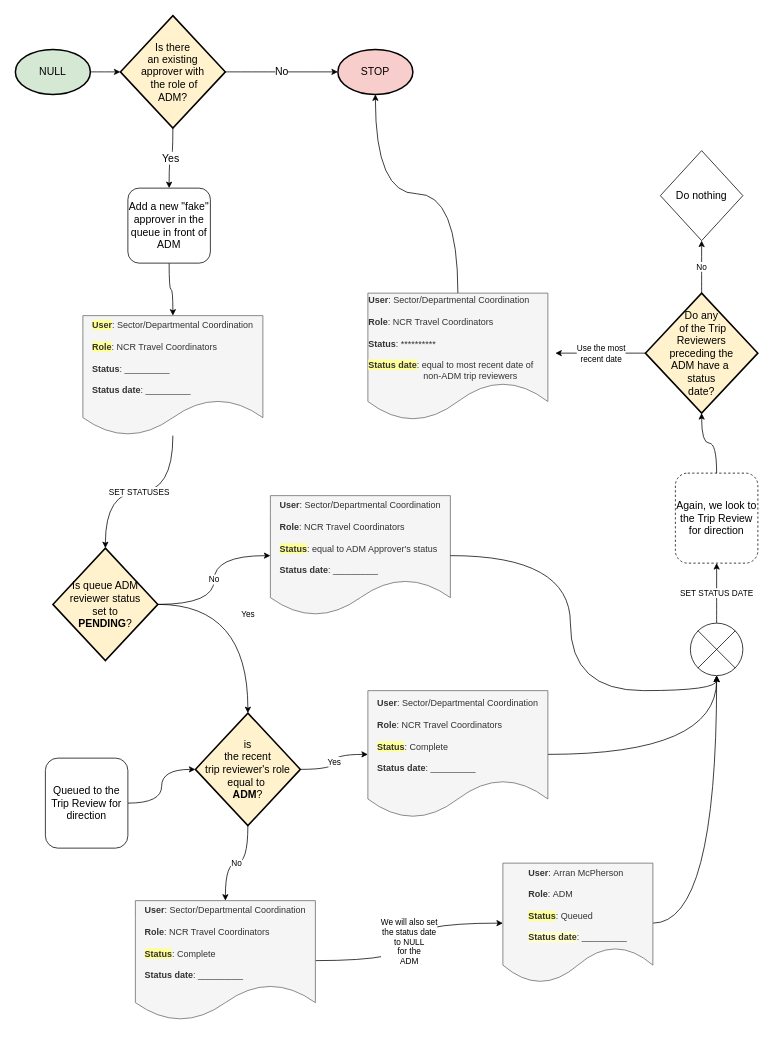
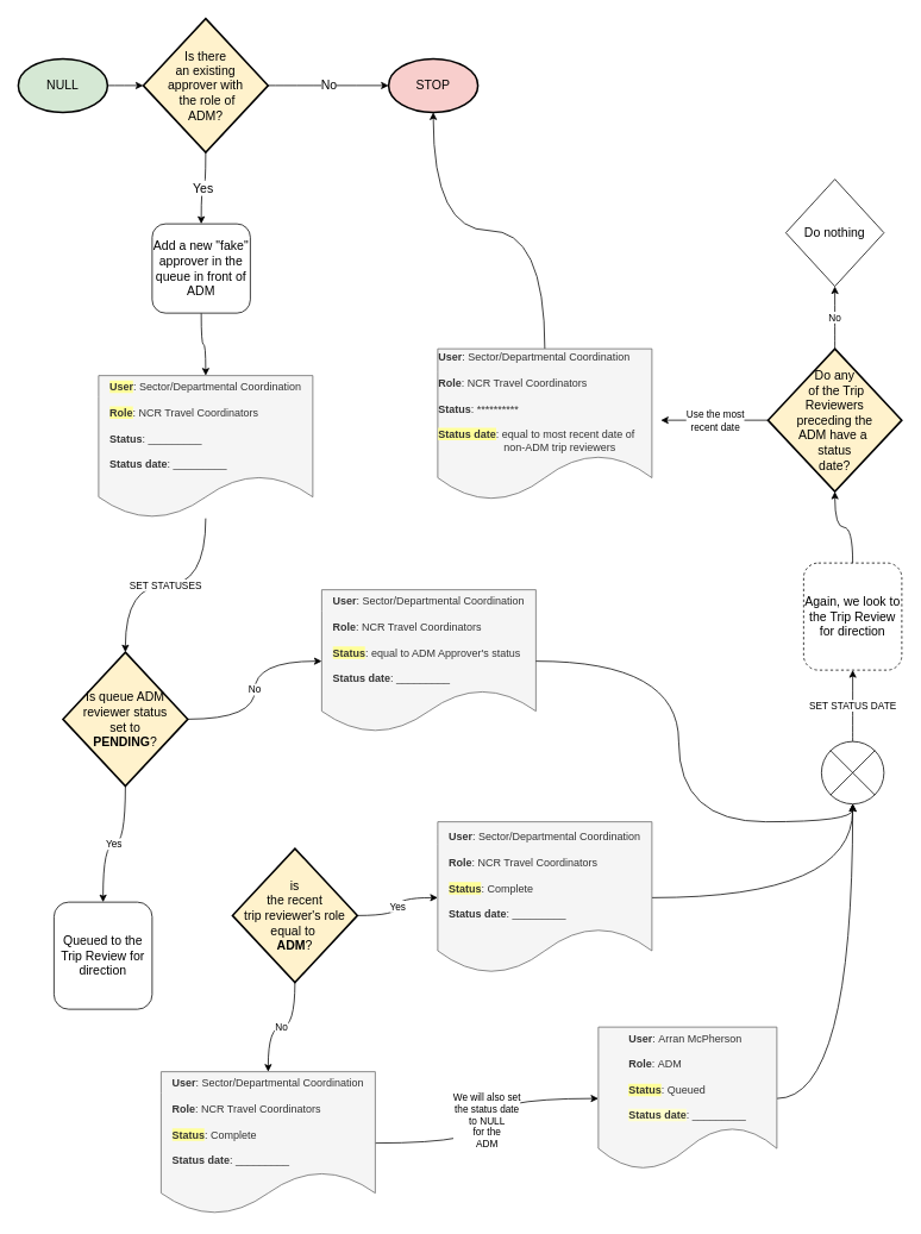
- <mxCell id="7" value="STOP" style="strokeWidth=2;html=1;shape=mxgraph.flowchart.start_1;whiteSpace=wrap;fontSize=14;fillColor=#F8CECC;" parent="1" vertex="1"><mxGeometry x="450" y="65" width="100" height="60" as="geometry" /></mxCell>
+ <mxCell id="7" value="STOP" style="strokeWidth=2;html=1;shape=mxgraph.flowchart.start_1;whiteSpace=wrap;fontSize=14;fillColor=#F8CECC;" parent="1" vertex="1"><mxGeometry x="435" y="65" width="100" height="60" as="geometry" /></mxCell>
- <mxCell id="12" value="Yes" style="edgeStyle=orthogonalEdgeStyle;rounded=0;orthogonalLoop=1;jettySize=auto;html=1;curved=1;" edge="1" parent="1" source="13" target="18"><mxGeometry relative="1" as="geometry" /></mxCell>
+ <mxCell id="12" value="Yes" style="edgeStyle=orthogonalEdgeStyle;rounded=0;orthogonalLoop=1;jettySize=auto;html=1;curved=1;" edge="1" parent="1" source="13" target="15"><mxGeometry relative="1" as="geometry" /></mxCell>
- <mxCell id="14" style="edgeStyle=orthogonalEdgeStyle;rounded=0;orthogonalLoop=1;jettySize=auto;html=1;curved=1;" edge="1" parent="1" source="15" target="18"><mxGeometry relative="1" as="geometry" /></mxCell>
